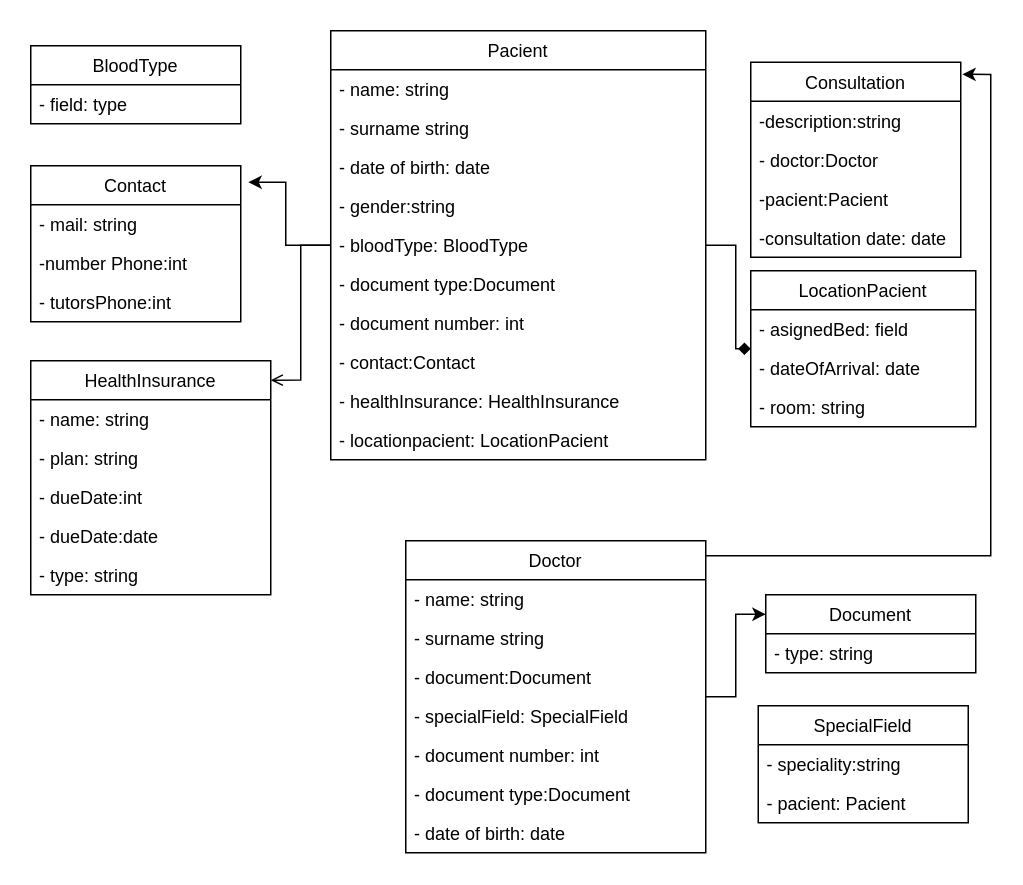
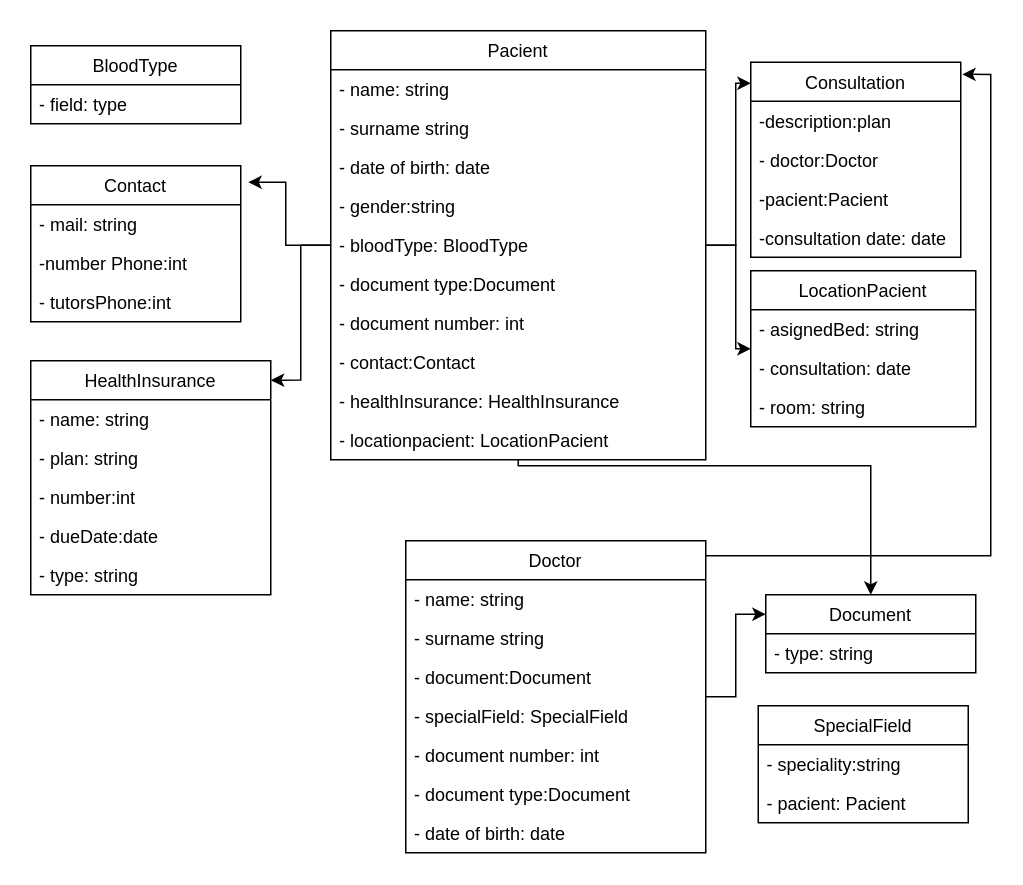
- <mxCell id="29" value="-description:string" style="text;strokeColor=none;fillColor=none;align=left;verticalAlign=top;spacingLeft=4;spacingRight=4;overflow=hidden;rotatable=0;points=[[0,0.5],[1,0.5]];portConstraint=eastwest;" parent="28" vertex="1"><mxGeometry y="26" width="140" height="26" as="geometry" /></mxCell>
+ <mxCell id="29" value="-description:plan" style="text;strokeColor=none;fillColor=none;align=left;verticalAlign=top;spacingLeft=4;spacingRight=4;overflow=hidden;rotatable=0;points=[[0,0.5],[1,0.5]];portConstraint=eastwest;" parent="28" vertex="1"><mxGeometry y="26" width="140" height="26" as="geometry" /></mxCell>
+ <mxCell id="2" style="edgeStyle=orthogonalEdgeStyle;rounded=0;orthogonalLoop=1;jettySize=auto;html=1;entryX=0;entryY=0.108;entryDx=0;entryDy=0;entryPerimeter=0;" edge="1" parent="1" source="7" target="28"><mxGeometry relative="1" as="geometry" /></mxCell>
- <mxCell id="47" value="- asignedBed: field" style="text;strokeColor=none;fillColor=none;align=left;verticalAlign=top;spacingLeft=4;spacingRight=4;overflow=hidden;rotatable=0;points=[[0,0.5],[1,0.5]];portConstraint=eastwest;" parent="46" vertex="1"><mxGeometry y="26" width="150" height="26" as="geometry" /></mxCell>
+ <mxCell id="47" value="- asignedBed: string" style="text;strokeColor=none;fillColor=none;align=left;verticalAlign=top;spacingLeft=4;spacingRight=4;overflow=hidden;rotatable=0;points=[[0,0.5],[1,0.5]];portConstraint=eastwest;" parent="46" vertex="1"><mxGeometry y="26" width="150" height="26" as="geometry" /></mxCell>
- <mxCell id="3" style="edgeStyle=orthogonalEdgeStyle;rounded=0;orthogonalLoop=1;jettySize=auto;html=1;endArrow=diamond;" edge="1" parent="1" source="7" target="46"><mxGeometry relative="1" as="geometry" /></mxCell>
+ <mxCell id="3" style="edgeStyle=orthogonalEdgeStyle;rounded=0;orthogonalLoop=1;jettySize=auto;html=1;" edge="1" parent="1" source="7" target="46"><mxGeometry relative="1" as="geometry" /></mxCell>
- <mxCell id="48" value="- dateOfArrival: date" style="text;strokeColor=none;fillColor=none;align=left;verticalAlign=top;spacingLeft=4;spacingRight=4;overflow=hidden;rotatable=0;points=[[0,0.5],[1,0.5]];portConstraint=eastwest;" parent="46" vertex="1"><mxGeometry y="52" width="150" height="26" as="geometry" /></mxCell>
+ <mxCell id="48" value="- consultation: date" style="text;strokeColor=none;fillColor=none;align=left;verticalAlign=top;spacingLeft=4;spacingRight=4;overflow=hidden;rotatable=0;points=[[0,0.5],[1,0.5]];portConstraint=eastwest;" parent="46" vertex="1"><mxGeometry y="52" width="150" height="26" as="geometry" /></mxCell>
- <mxCell id="5" style="edgeStyle=orthogonalEdgeStyle;rounded=0;orthogonalLoop=1;jettySize=auto;html=1;entryX=1;entryY=0.083;entryDx=0;entryDy=0;entryPerimeter=0;endArrow=open;" edge="1" parent="1" source="7" target="37"><mxGeometry relative="1" as="geometry" /></mxCell>
+ <mxCell id="5" style="edgeStyle=orthogonalEdgeStyle;rounded=0;orthogonalLoop=1;jettySize=auto;html=1;entryX=1;entryY=0.083;entryDx=0;entryDy=0;entryPerimeter=0;" edge="1" parent="1" source="7" target="37"><mxGeometry relative="1" as="geometry" /></mxCell>
+ <mxCell id="6" style="edgeStyle=orthogonalEdgeStyle;rounded=0;orthogonalLoop=1;jettySize=auto;html=1;entryX=0.5;entryY=0;entryDx=0;entryDy=0;" edge="1" parent="1" source="7" target="50"><mxGeometry relative="1" as="geometry"><Array as="points"><mxPoint x="345" y="310" /><mxPoint x="580" y="310" /></Array></mxGeometry></mxCell>
- <mxCell id="40" value="- dueDate:int" style="text;strokeColor=none;fillColor=none;align=left;verticalAlign=top;spacingLeft=4;spacingRight=4;overflow=hidden;rotatable=0;points=[[0,0.5],[1,0.5]];portConstraint=eastwest;" parent="37" vertex="1"><mxGeometry y="78" width="160" height="26" as="geometry" /></mxCell>
+ <mxCell id="40" value="- number:int" style="text;strokeColor=none;fillColor=none;align=left;verticalAlign=top;spacingLeft=4;spacingRight=4;overflow=hidden;rotatable=0;points=[[0,0.5],[1,0.5]];portConstraint=eastwest;" parent="37" vertex="1"><mxGeometry y="78" width="160" height="26" as="geometry" /></mxCell>
